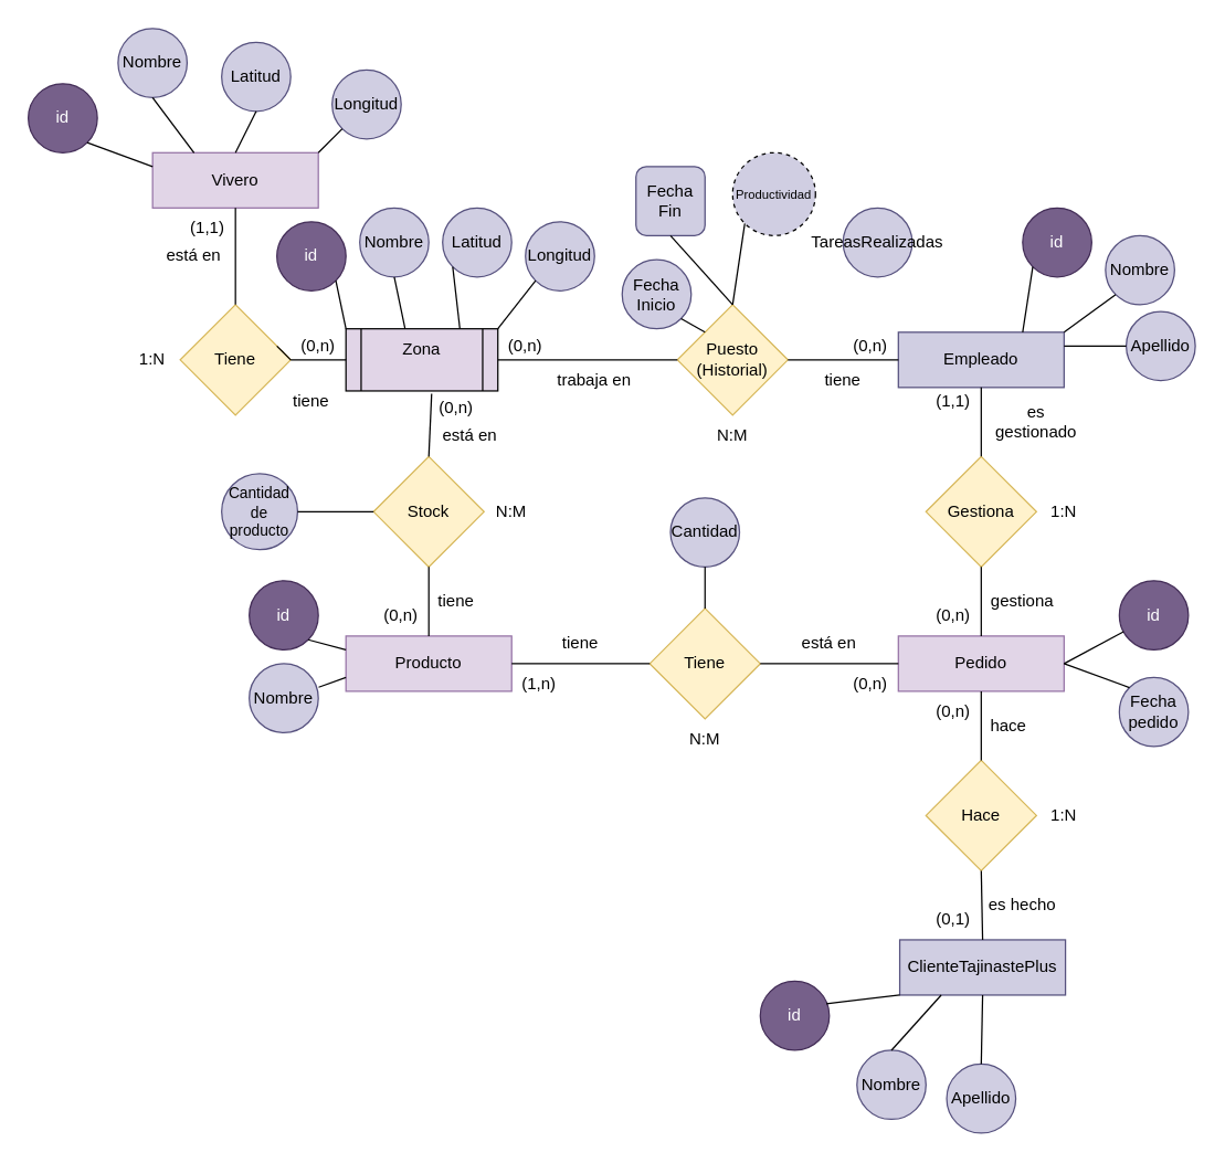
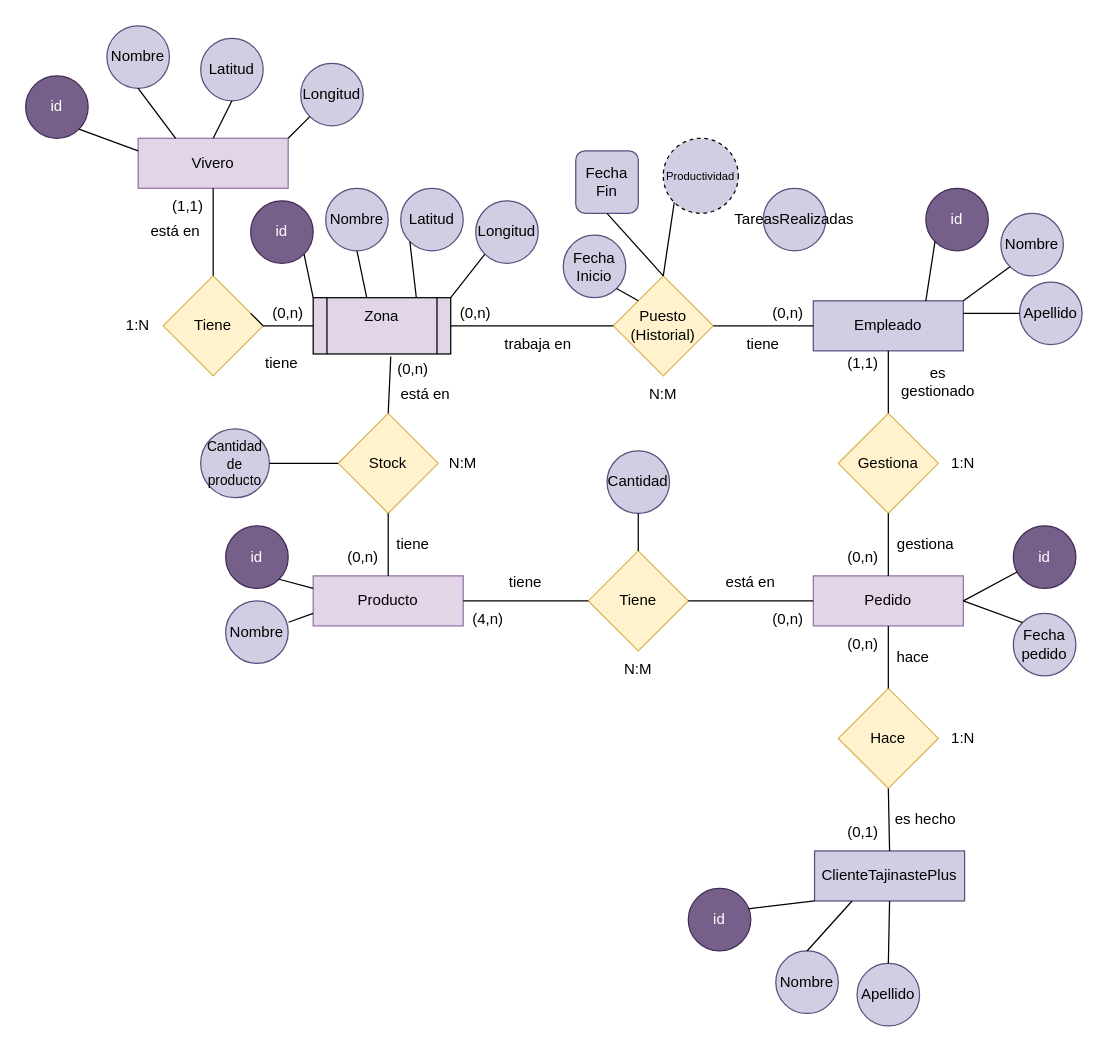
- <mxCell id="102" value="&lt;div&gt;(1,n)&lt;/div&gt;" style="text;html=1;align=center;verticalAlign=middle;whiteSpace=wrap;rounded=0;" vertex="1" parent="1"><mxGeometry x="360" y="480" width="60" height="30" as="geometry" /></mxCell>
+ <mxCell id="102" value="&lt;div&gt;(4,n)&lt;/div&gt;" style="text;html=1;align=center;verticalAlign=middle;whiteSpace=wrap;rounded=0;" vertex="1" parent="1"><mxGeometry x="360" y="480" width="60" height="30" as="geometry" /></mxCell>
